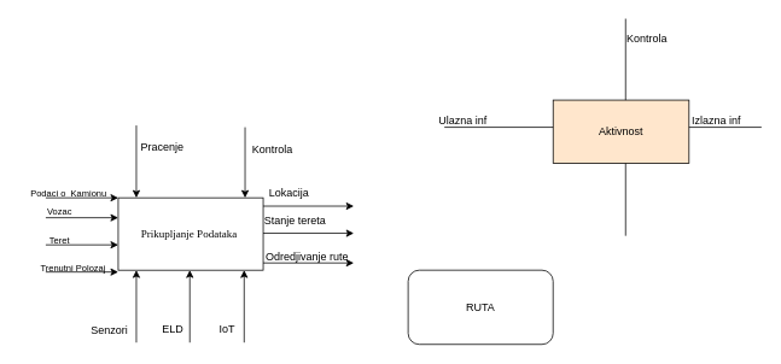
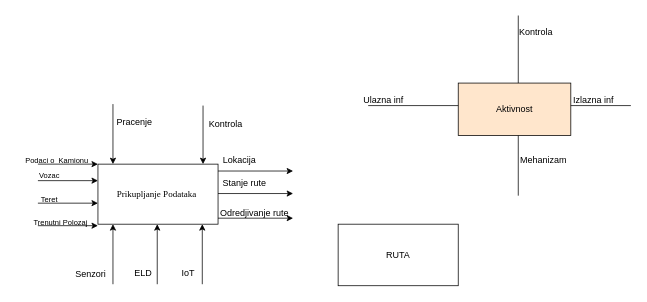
+ <mxCell id="15" value="&amp;nbsp; &amp;nbsp; &amp;nbsp; &amp;nbsp; Mehanizam" style="text;html=1;align=center;verticalAlign=middle;resizable=0;points=[];autosize=1;strokeColor=none;fillColor=none;" vertex="1" parent="1"><mxGeometry x="655" y="198" width="110" height="30" as="geometry" /></mxCell>
- <mxCell id="30" value="Stanje tereta" style="text;html=1;align=center;verticalAlign=middle;resizable=0;points=[];autosize=1;strokeColor=none;fillColor=none;" vertex="1" parent="1"><mxGeometry x="280" y="228" width="90" height="30" as="geometry" /></mxCell>
+ <mxCell id="30" value="Stanje rute" style="text;html=1;align=center;verticalAlign=middle;resizable=0;points=[];autosize=1;strokeColor=none;fillColor=none;" vertex="1" parent="1"><mxGeometry x="280" y="228" width="90" height="30" as="geometry" /></mxCell>
- <mxCell id="34" value="RUTA" style="whiteSpace=wrap;html=1;rounded=1;" vertex="1" parent="1"><mxGeometry x="450" y="298" width="160" height="82" as="geometry" /></mxCell>
+ <mxCell id="34" value="RUTA" style="rounded=0;whiteSpace=wrap;html=1;" vertex="1" parent="1"><mxGeometry x="450" y="298" width="160" height="82" as="geometry" /></mxCell>
